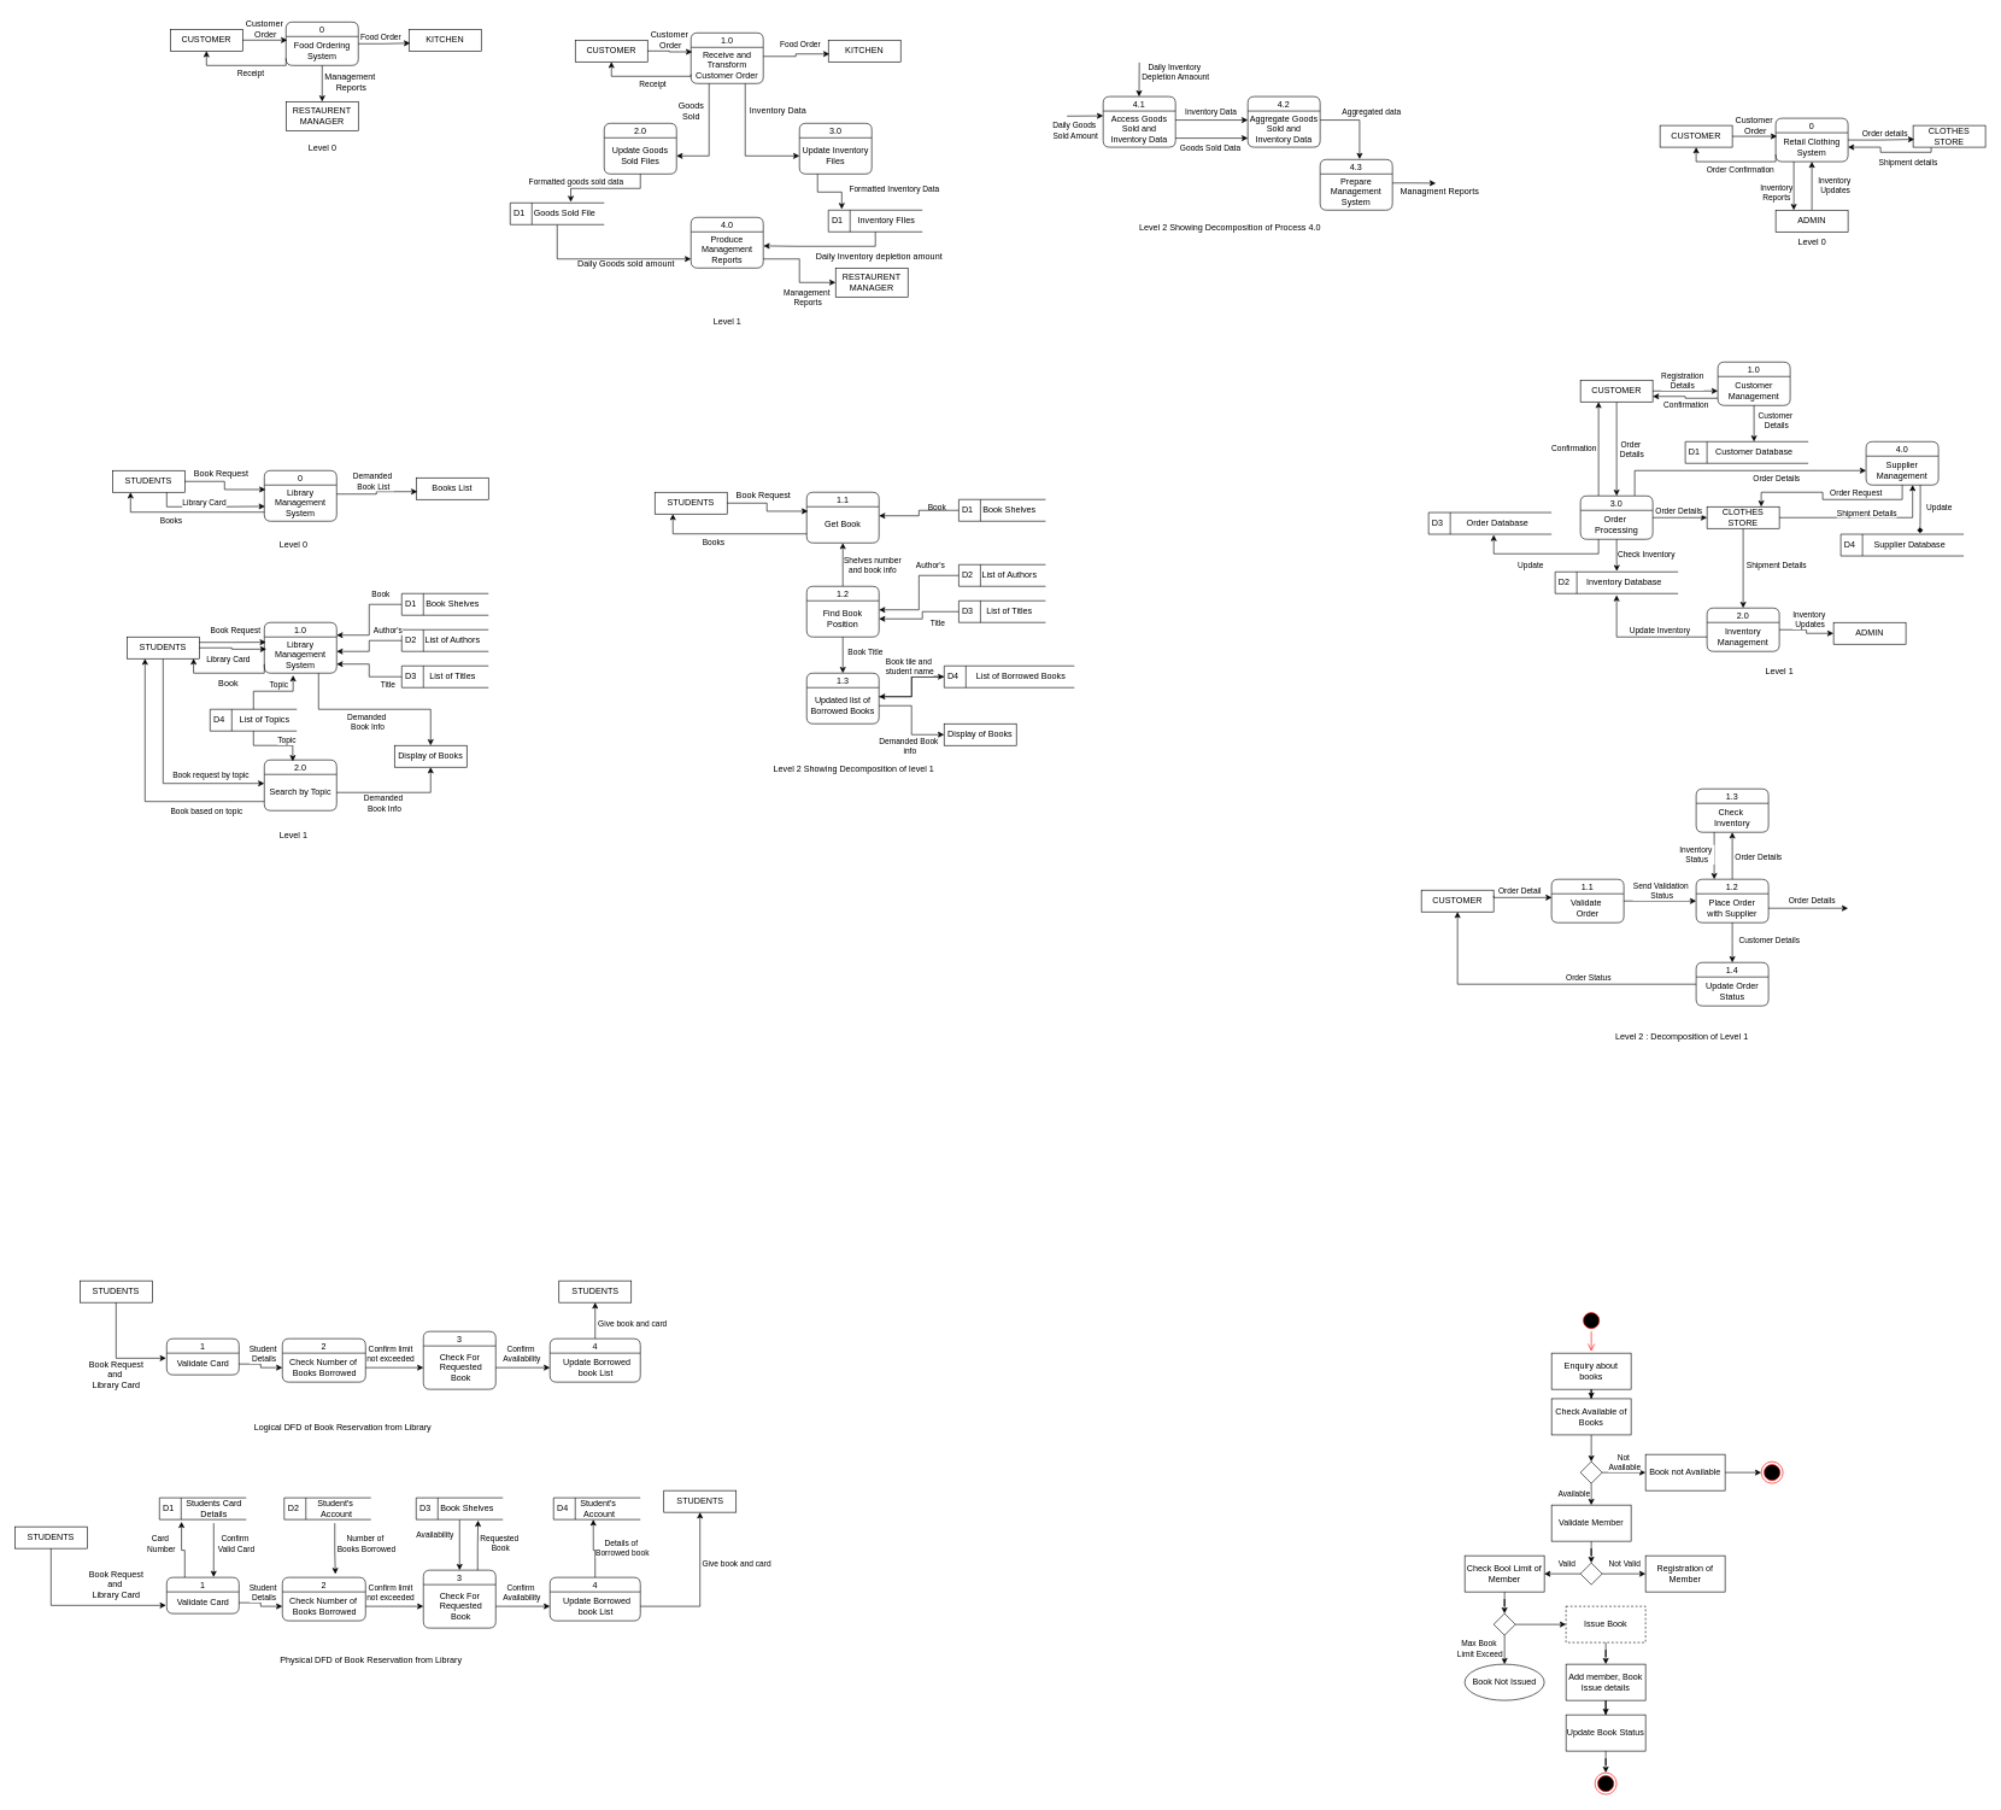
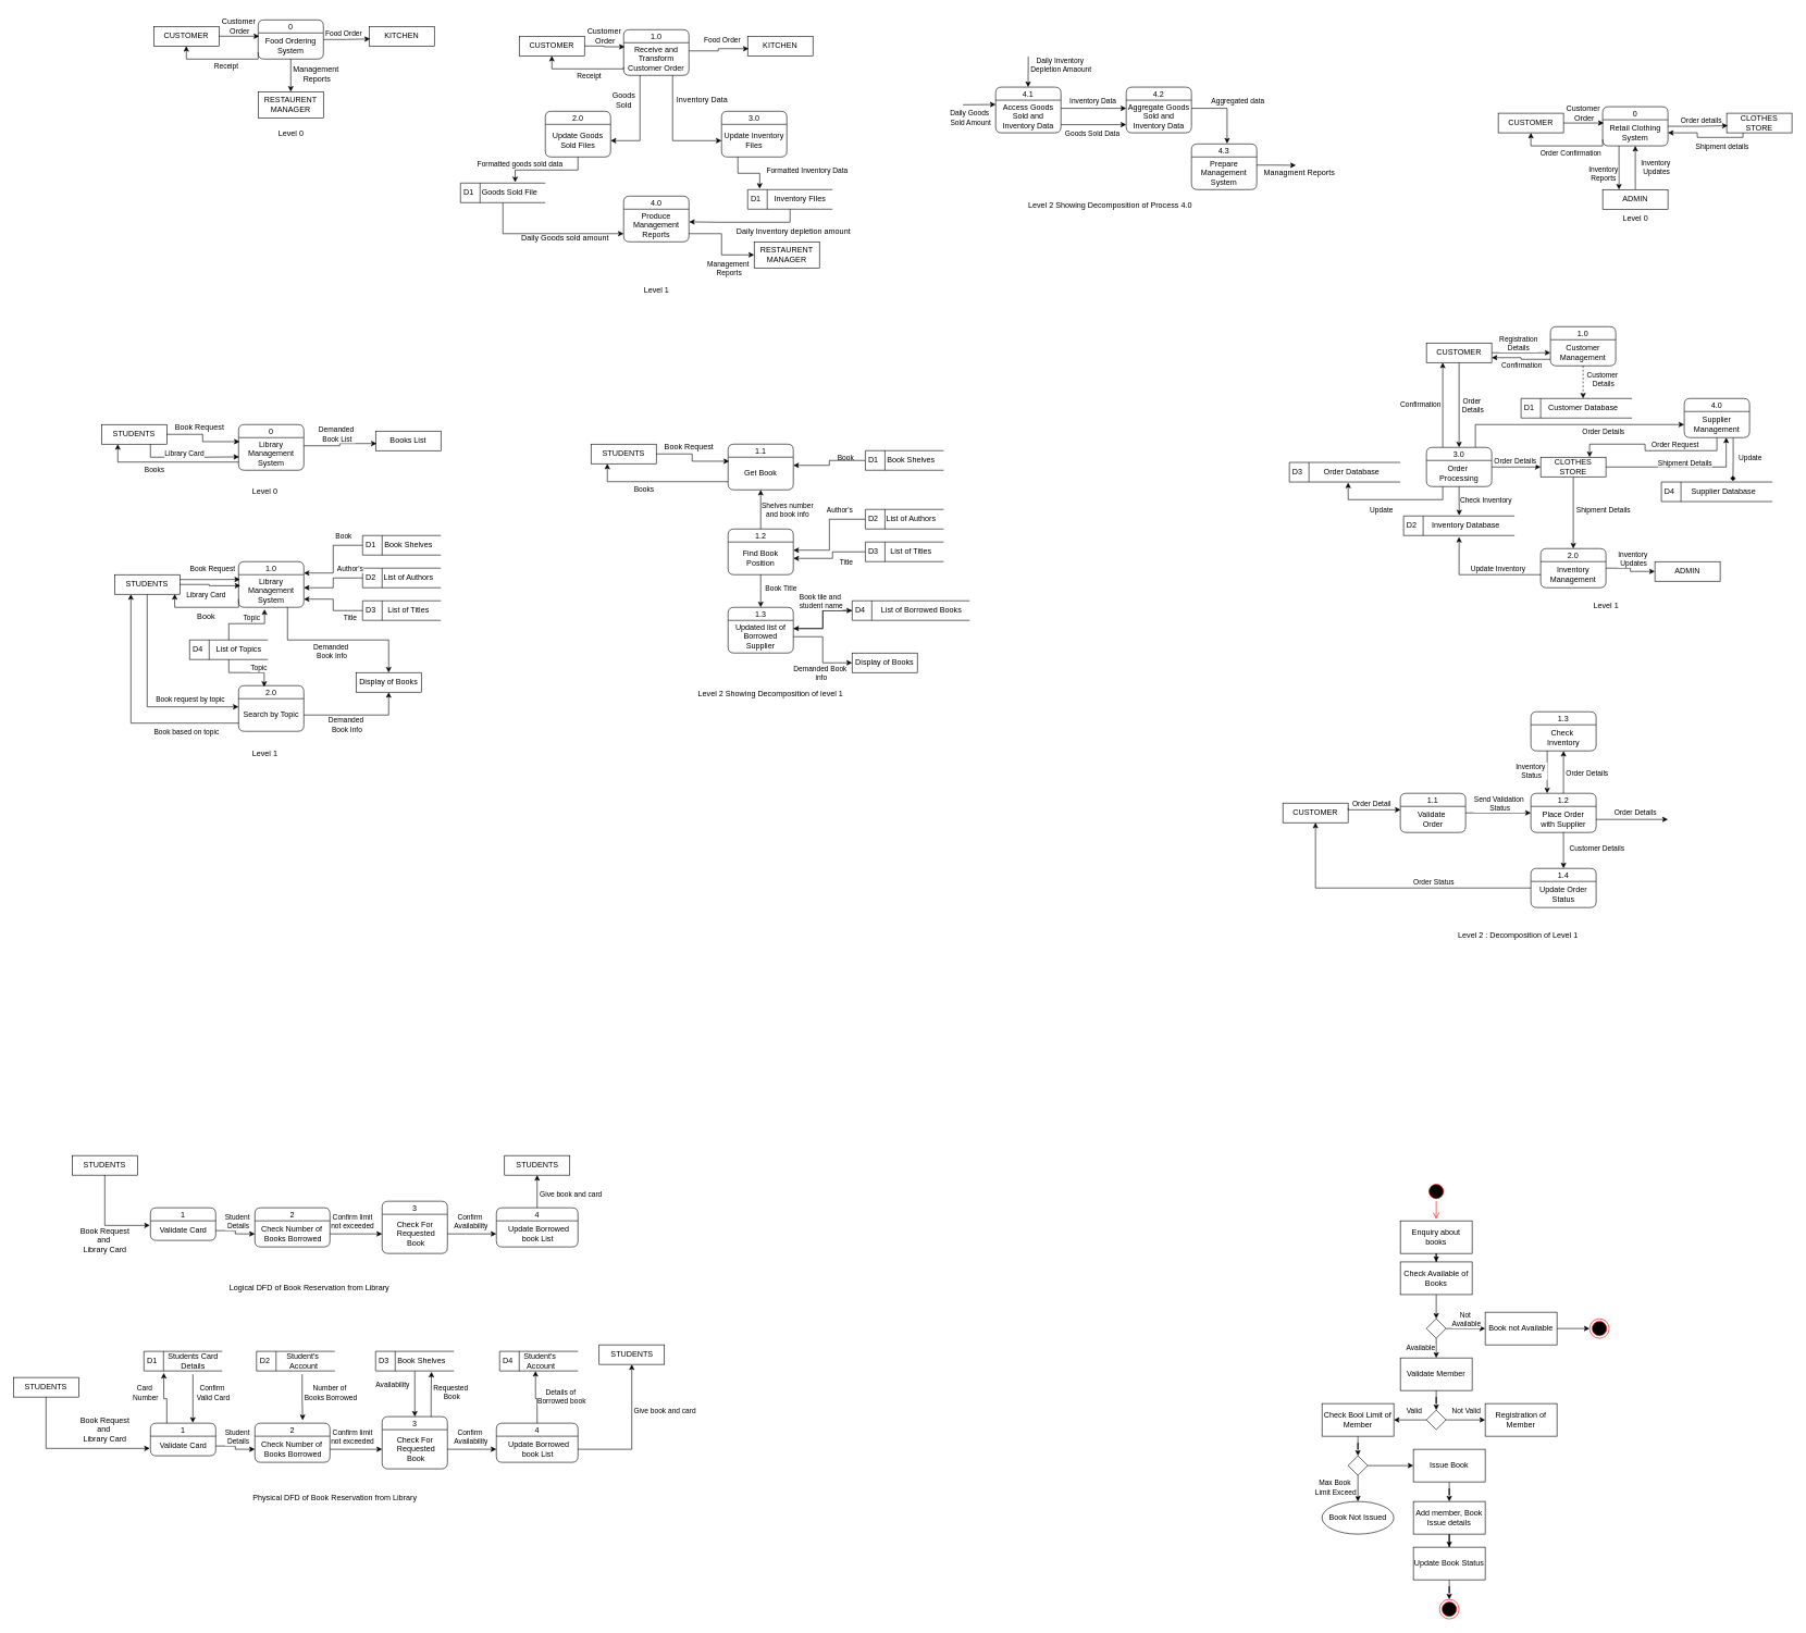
- <mxCell id="206" value="" style="edgeStyle=orthogonalEdgeStyle;rounded=0;orthogonalLoop=1;jettySize=auto;html=1;" parent="1" source="178" target="190" edge="1"><mxGeometry relative="1" as="geometry" /></mxCell>
+ <mxCell id="206" value="" style="edgeStyle=orthogonalEdgeStyle;rounded=0;orthogonalLoop=1;jettySize=auto;html=1;dashed=1;" parent="1" source="178" target="190" edge="1"><mxGeometry relative="1" as="geometry" /></mxCell>
- <mxCell id="135" value="Updated list of Borrowed Books" style="text;html=1;align=center;verticalAlign=middle;whiteSpace=wrap;rounded=0;" parent="134" vertex="1"><mxGeometry y="20" width="100" height="50" as="geometry" /></mxCell>
+ <mxCell id="135" value="Updated list of Borrowed Supplier" style="text;html=1;align=center;verticalAlign=middle;whiteSpace=wrap;rounded=0;" parent="134" vertex="1"><mxGeometry y="20" width="100" height="50" as="geometry" /></mxCell>
- <mxCell id="337" value="Issue Book" style="html=1;whiteSpace=wrap;dashed=1;" vertex="1" parent="1"><mxGeometry x="2165" y="2220" width="110" height="50" as="geometry" /></mxCell>
+ <mxCell id="337" value="Issue Book" style="html=1;whiteSpace=wrap;" vertex="1" parent="1"><mxGeometry x="2165" y="2220" width="110" height="50" as="geometry" /></mxCell>
